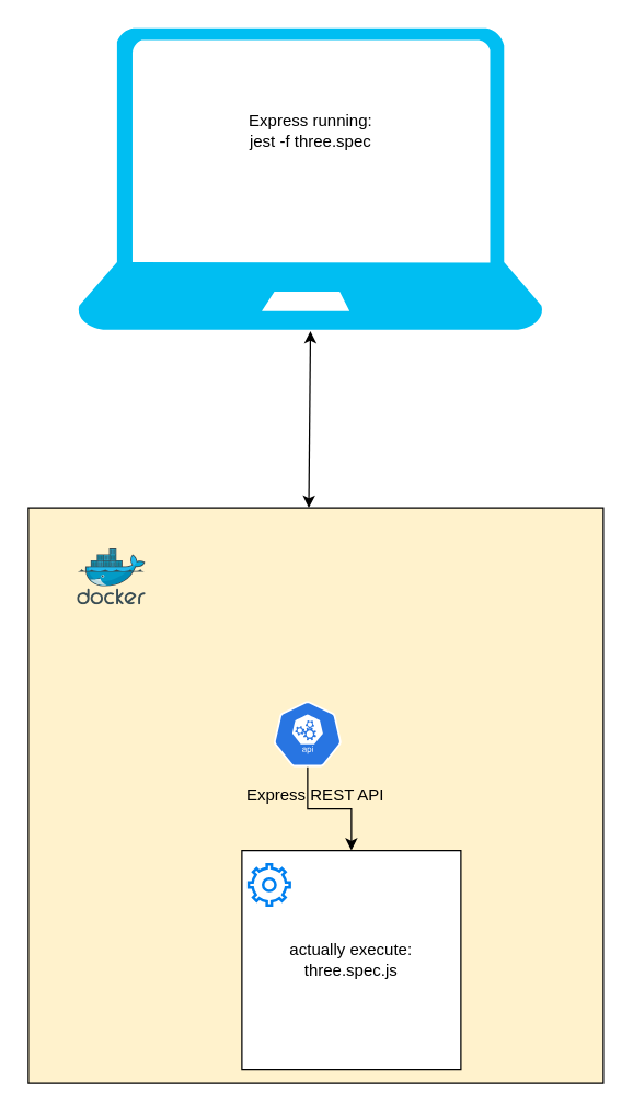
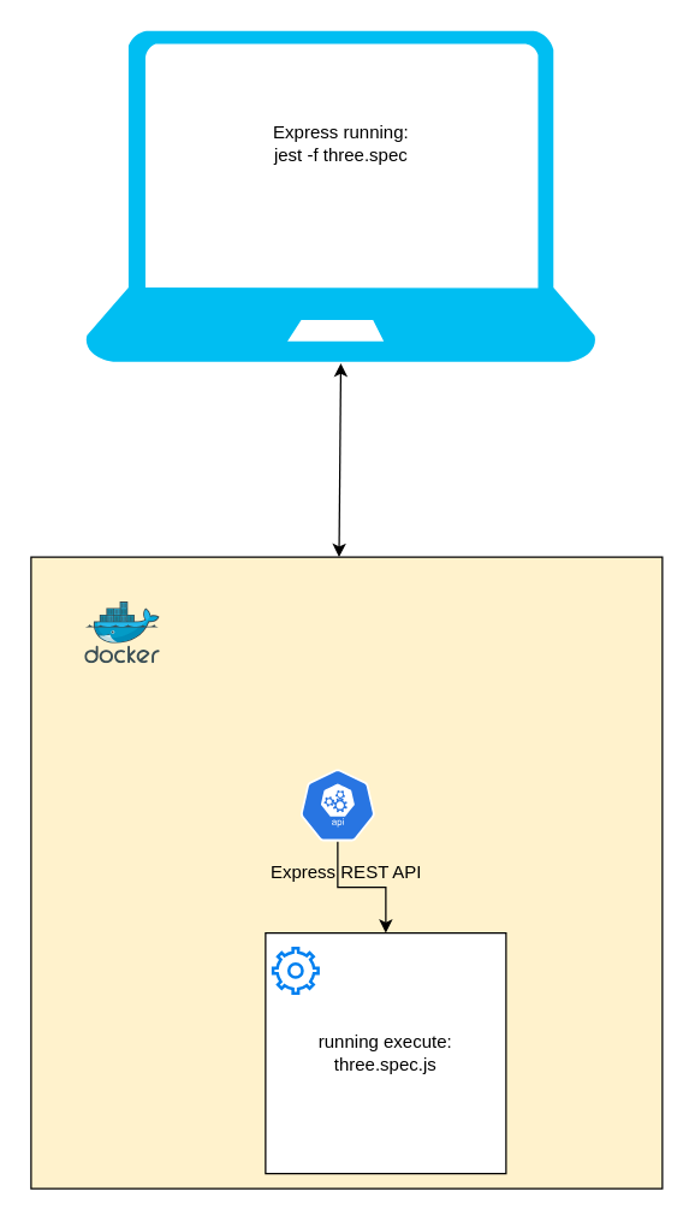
- <mxCell id="6" value="&lt;span&gt;actually execute:&lt;/span&gt;&lt;br&gt;&lt;span&gt;three.spec.js&lt;/span&gt;" style="whiteSpace=wrap;html=1;aspect=fixed;" vertex="1" parent="1"><mxGeometry x="176" y="620" width="160" height="160" as="geometry" /></mxCell>
+ <mxCell id="6" value="&lt;span&gt;running execute:&lt;/span&gt;&lt;br&gt;&lt;span&gt;three.spec.js&lt;/span&gt;" style="whiteSpace=wrap;html=1;aspect=fixed;" vertex="1" parent="1"><mxGeometry x="176" y="620" width="160" height="160" as="geometry" /></mxCell>
